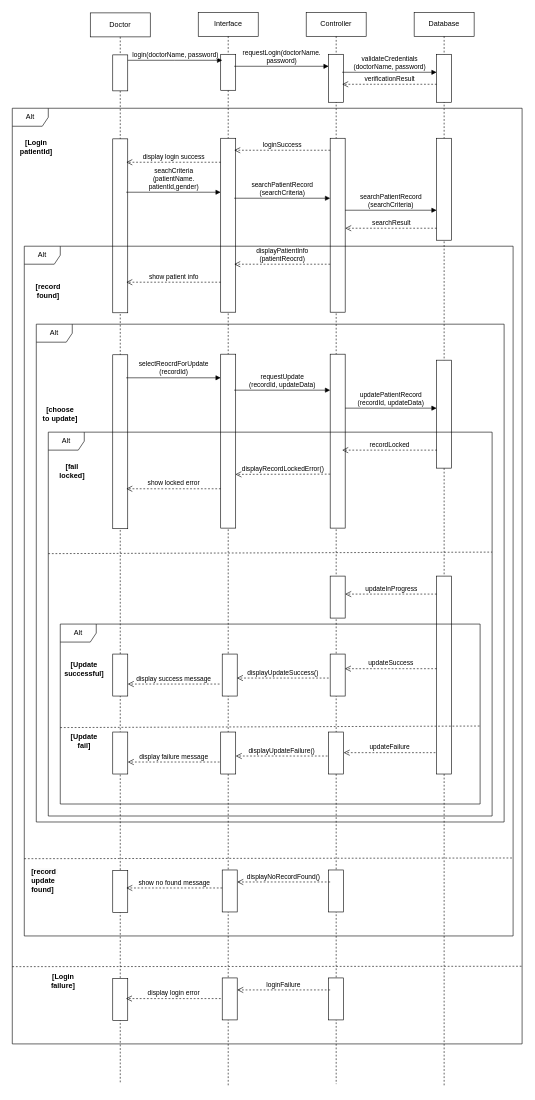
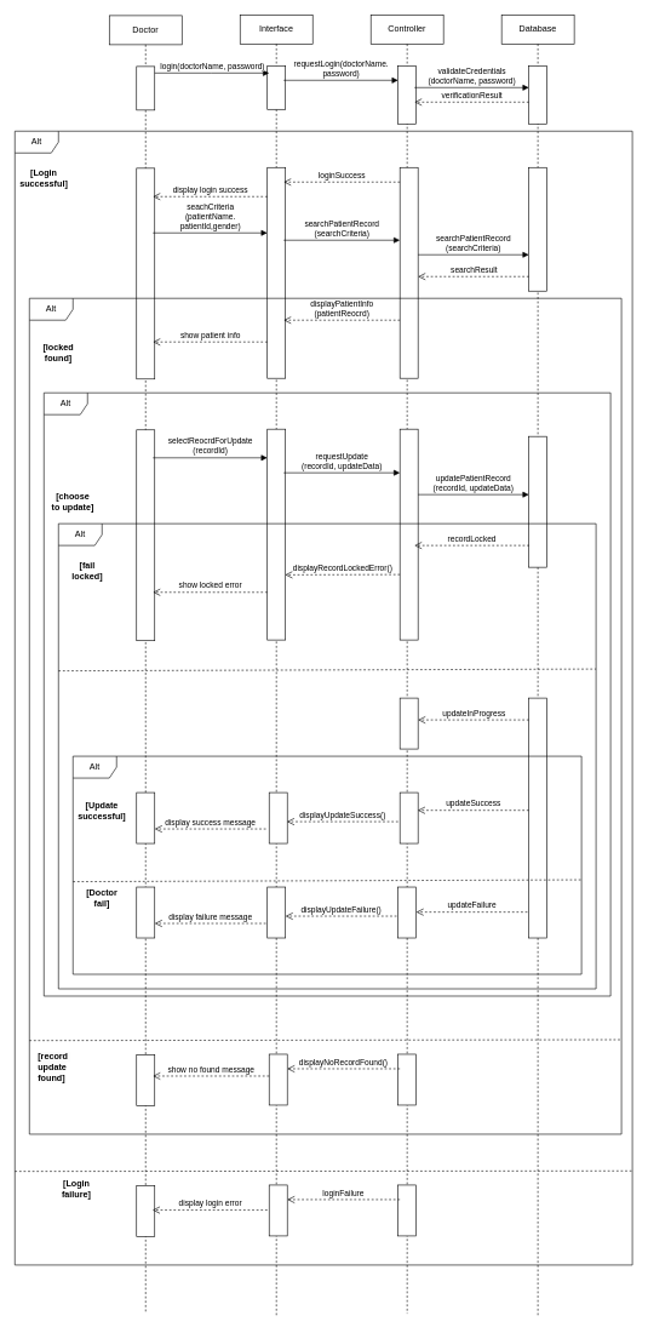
- <mxCell id="23" value="&lt;b&gt;[Login patientId]&lt;/b&gt;" style="text;html=1;strokeColor=none;fillColor=none;align=center;verticalAlign=middle;whiteSpace=wrap;rounded=0;" vertex="1" parent="1"><mxGeometry x="30" y="230" width="60" height="30" as="geometry" /></mxCell>
+ <mxCell id="23" value="&lt;b&gt;[Login successful]&lt;/b&gt;" style="text;html=1;strokeColor=none;fillColor=none;align=center;verticalAlign=middle;whiteSpace=wrap;rounded=0;" vertex="1" parent="1"><mxGeometry x="30" y="230" width="60" height="30" as="geometry" /></mxCell>
- <mxCell id="32" value="&lt;b&gt;[record found]&lt;/b&gt;" style="text;html=1;strokeColor=none;fillColor=none;align=center;verticalAlign=middle;whiteSpace=wrap;rounded=0;" vertex="1" parent="1"><mxGeometry x="50" y="470" width="60" height="30" as="geometry" /></mxCell>
+ <mxCell id="32" value="&lt;b&gt;[locked found]&lt;/b&gt;" style="text;html=1;strokeColor=none;fillColor=none;align=center;verticalAlign=middle;whiteSpace=wrap;rounded=0;" vertex="1" parent="1"><mxGeometry x="50" y="470" width="60" height="30" as="geometry" /></mxCell>
- <mxCell id="53" value="&lt;b&gt;[Update fail]&lt;/b&gt;" style="text;html=1;strokeColor=none;fillColor=none;align=center;verticalAlign=middle;whiteSpace=wrap;rounded=0;" vertex="1" parent="1"><mxGeometry y="1220" width="60" height="30" as="geometry" x="110" /></mxCell>
+ <mxCell id="53" value="&lt;b&gt;[Doctor fail]&lt;/b&gt;" style="text;html=1;strokeColor=none;fillColor=none;align=center;verticalAlign=middle;whiteSpace=wrap;rounded=0;" vertex="1" parent="1"><mxGeometry y="1220" width="60" height="30" as="geometry" x="110" /></mxCell>
